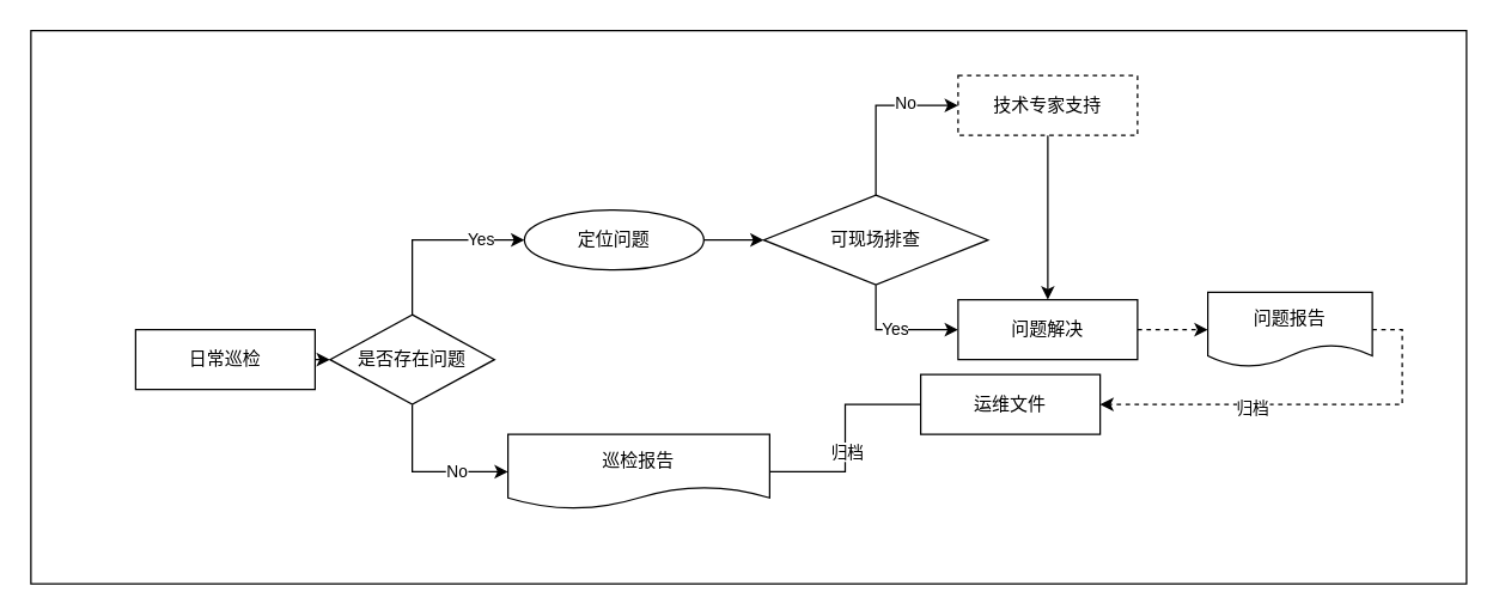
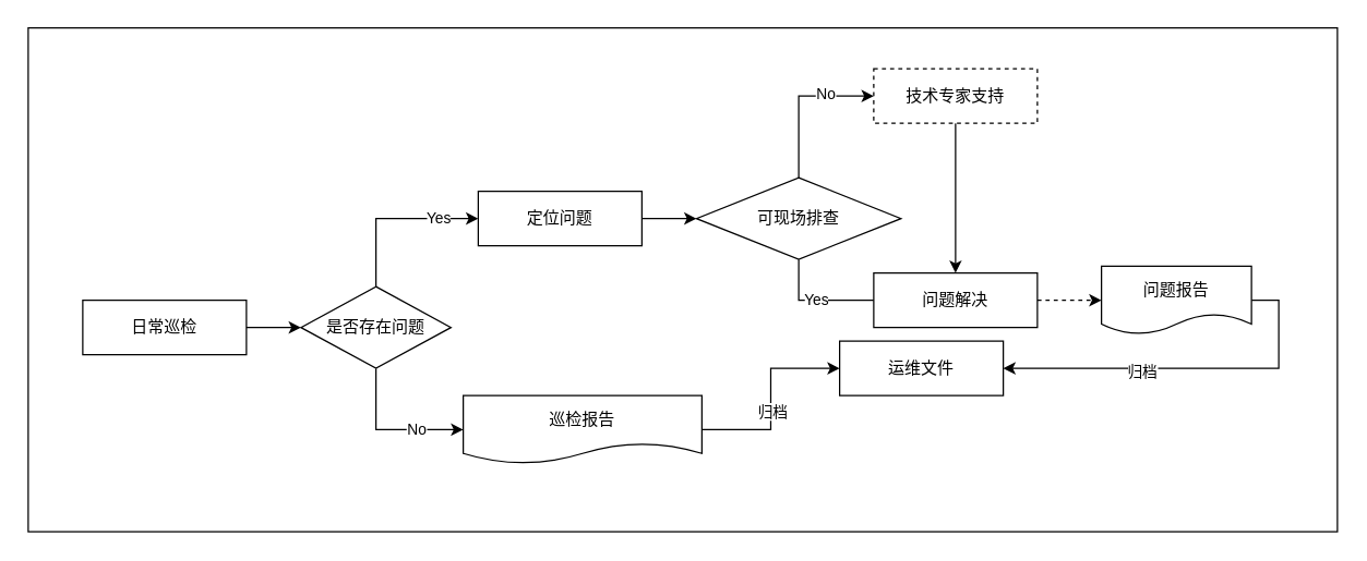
- <mxCell id="11" value="定位问题" style="ellipse;whiteSpace=wrap;html=1;" vertex="1" parent="1"><mxGeometry x="350" y="140" width="120" height="40" as="geometry" /></mxCell>
+ <mxCell id="11" value="定位问题" style="rounded=0;whiteSpace=wrap;html=1;" vertex="1" parent="1"><mxGeometry x="350" y="140" width="120" height="40" as="geometry" /></mxCell>
- <mxCell id="14" value="Yes" style="edgeStyle=orthogonalEdgeStyle;rounded=0;orthogonalLoop=1;jettySize=auto;html=1;exitX=0.5;exitY=1;exitDx=0;exitDy=0;entryX=0;entryY=0.5;entryDx=0;entryDy=0;" edge="1" parent="1" source="15" target="17"><mxGeometry relative="1" as="geometry" /></mxCell>
+ <mxCell id="14" value="Yes" style="edgeStyle=orthogonalEdgeStyle;rounded=0;orthogonalLoop=1;jettySize=auto;html=1;exitX=0.5;exitY=1;exitDx=0;exitDy=0;entryX=0;entryY=0.5;entryDx=0;entryDy=0;endArrow=none;" edge="1" parent="1" source="15" target="17"><mxGeometry relative="1" as="geometry" /></mxCell>
- <mxCell id="4" value="日常巡检" style="rounded=0;whiteSpace=wrap;html=1;" vertex="1" parent="1"><mxGeometry x="90" y="220" width="120" height="40" as="geometry" /></mxCell>
+ <mxCell id="4" value="日常巡检" style="rounded=0;whiteSpace=wrap;html=1;" vertex="1" parent="1"><mxGeometry x="60" y="220" width="120" height="40" as="geometry" /></mxCell>
- <mxCell id="23" style="edgeStyle=orthogonalEdgeStyle;rounded=0;orthogonalLoop=1;jettySize=auto;html=1;exitX=1;exitY=0.5;exitDx=0;exitDy=0;endArrow=none;" edge="1" parent="1" source="25" target="26"><mxGeometry relative="1" as="geometry" /></mxCell>
+ <mxCell id="23" style="edgeStyle=orthogonalEdgeStyle;rounded=0;orthogonalLoop=1;jettySize=auto;html=1;exitX=1;exitY=0.5;exitDx=0;exitDy=0;" edge="1" parent="1" source="25" target="26"><mxGeometry relative="1" as="geometry" /></mxCell>
- <mxCell id="20" style="edgeStyle=orthogonalEdgeStyle;rounded=0;orthogonalLoop=1;jettySize=auto;html=1;exitX=1;exitY=0.5;exitDx=0;exitDy=0;entryX=1;entryY=0.5;entryDx=0;entryDy=0;dashed=1;" edge="1" parent="1" source="22" target="26"><mxGeometry relative="1" as="geometry" /></mxCell>
+ <mxCell id="20" style="edgeStyle=orthogonalEdgeStyle;rounded=0;orthogonalLoop=1;jettySize=auto;html=1;exitX=1;exitY=0.5;exitDx=0;exitDy=0;entryX=1;entryY=0.5;entryDx=0;entryDy=0;" edge="1" parent="1" source="22" target="26"><mxGeometry relative="1" as="geometry" /></mxCell>
